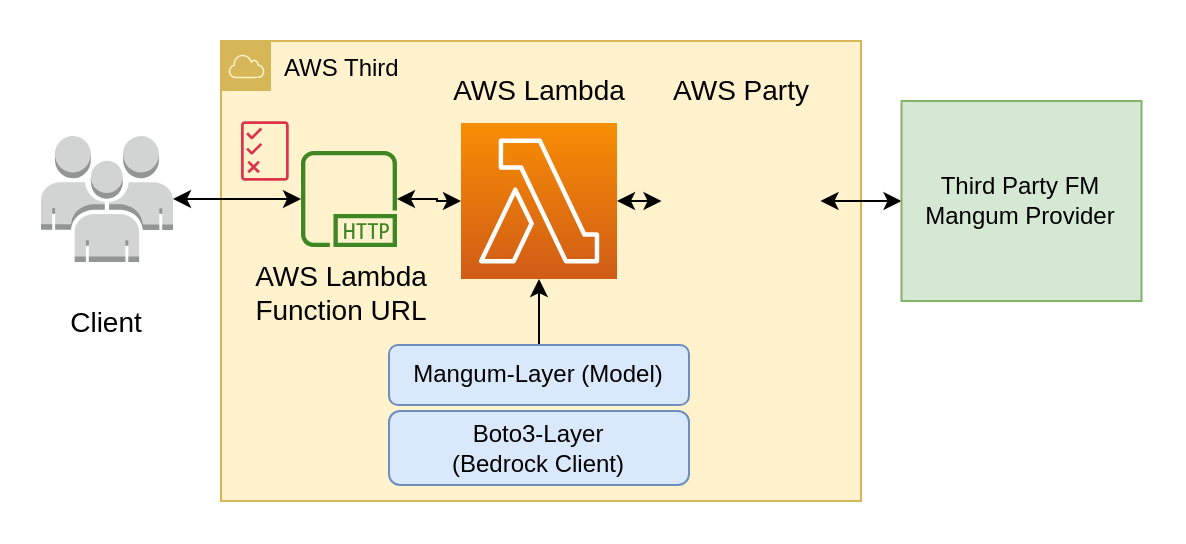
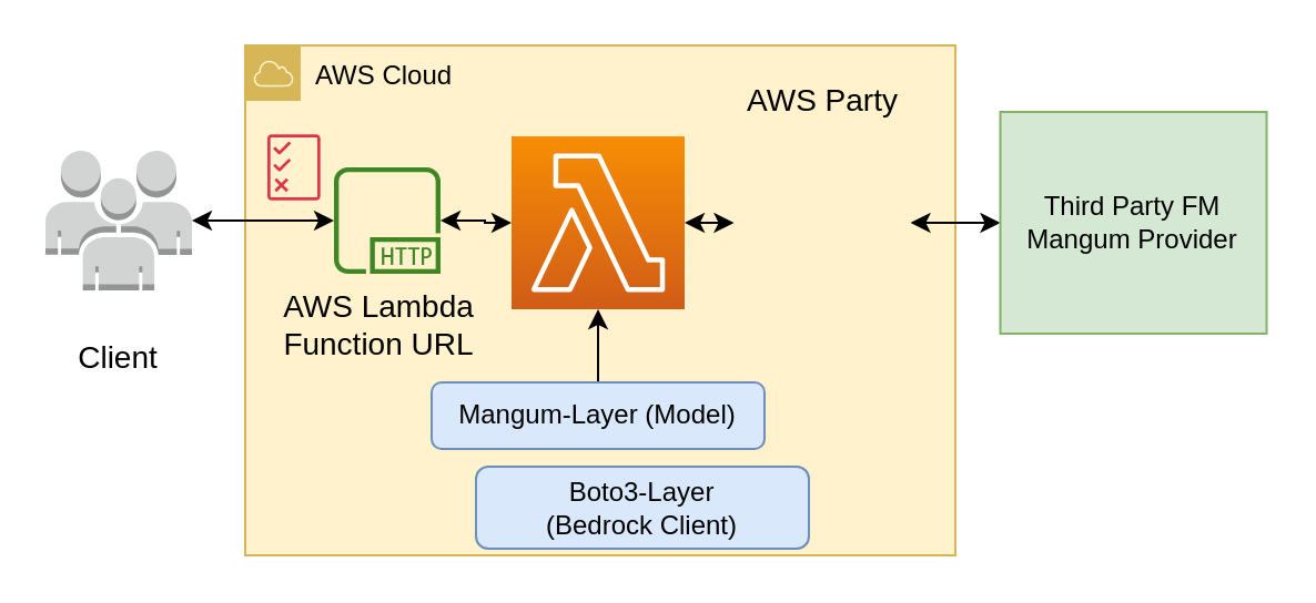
- <mxCell id="2" value="AWS Third" style="sketch=0;outlineConnect=0;html=1;whiteSpace=wrap;fontSize=12;fontStyle=0;shape=mxgraph.aws4.group;grIcon=mxgraph.aws4.group_aws_cloud;strokeColor=#d6b656;fillColor=#fff2cc;verticalAlign=top;align=left;spacingLeft=30;dashed=0;" parent="1" vertex="1"><mxGeometry x="110" y="20" width="320" height="230" as="geometry" /></mxCell>
+ <mxCell id="2" value="AWS Cloud" style="sketch=0;outlineConnect=0;html=1;whiteSpace=wrap;fontSize=12;fontStyle=0;shape=mxgraph.aws4.group;grIcon=mxgraph.aws4.group_aws_cloud;strokeColor=#d6b656;fillColor=#fff2cc;verticalAlign=top;align=left;spacingLeft=30;dashed=0;" parent="1" vertex="1"><mxGeometry x="110" y="20" width="320" height="230" as="geometry" /></mxCell>
- <mxCell id="5" value="&lt;font style=&quot;font-size: 14px;&quot;&gt;&lt;span&gt;AWS Lambda&lt;/span&gt;&lt;/font&gt;" style="text;html=1;strokeColor=none;fillColor=none;align=center;verticalAlign=middle;whiteSpace=wrap;rounded=0;fontStyle=0" parent="1" vertex="1"><mxGeometry x="218.5" y="30" width="101" height="30" as="geometry" /></mxCell>
- <mxCell id="14" value="Boto3-Layer&lt;br&gt;(Bedrock Client)" style="rounded=1;whiteSpace=wrap;html=1;fillColor=#dae8fc;strokeColor=#6c8ebf;" vertex="1" parent="1"><mxGeometry x="194" y="205" width="150" height="37" as="geometry" /></mxCell>
+ <mxCell id="14" value="Boto3-Layer&lt;br&gt;(Bedrock Client)" style="rounded=1;whiteSpace=wrap;html=1;fillColor=#dae8fc;strokeColor=#6c8ebf;" vertex="1" parent="1"><mxGeometry x="214" y="210" width="150" height="37" as="geometry" /></mxCell>
